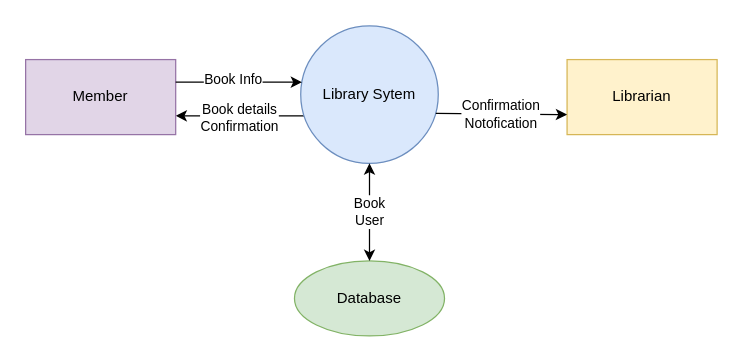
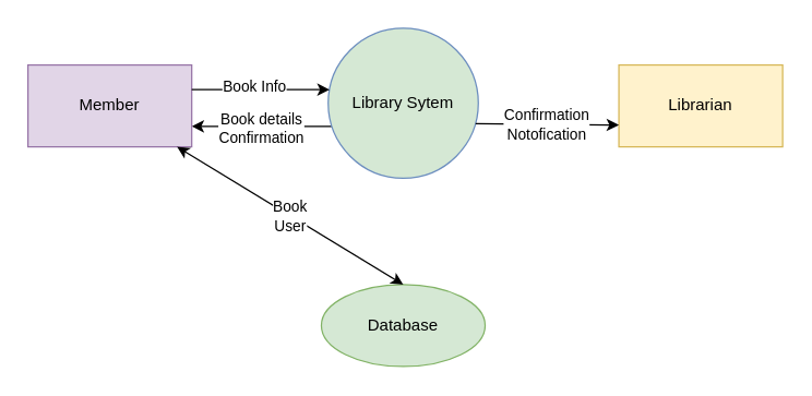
- <mxCell id="4" value="Library Sytem" style="ellipse;whiteSpace=wrap;html=1;aspect=fixed;fillColor=#dae8fc;strokeColor=#6c8ebf;" vertex="1" parent="1"><mxGeometry x="240" y="20" width="110" height="110" as="geometry" /></mxCell>
+ <mxCell id="4" value="Library Sytem" style="ellipse;whiteSpace=wrap;html=1;aspect=fixed;fillColor=#d5e8d4;strokeColor=#6c8ebf;" vertex="1" parent="1"><mxGeometry x="240" y="20" width="110" height="110" as="geometry" /></mxCell>
- <mxCell id="12" value="Book&lt;br&gt;User" style="endArrow=classic;startArrow=classic;html=1;entryX=0.5;entryY=1;entryDx=0;entryDy=0;exitX=0.5;exitY=0;exitDx=0;exitDy=0;" edge="1" parent="1" source="11" target="4"><mxGeometry width="50" height="50" relative="1" as="geometry"><mxPoint x="275" y="221" as="sourcePoint" /><mxPoint x="325" y="171" as="targetPoint" /></mxGeometry></mxCell>
+ <mxCell id="12" value="Book&lt;br&gt;User" style="endArrow=classic;startArrow=classic;html=1;exitX=0.5;exitY=0;exitDx=0;exitDy=0;" edge="1" parent="1" source="11" target="5"><mxGeometry width="50" height="50" relative="1" as="geometry"><mxPoint x="275" y="221" as="sourcePoint" /><mxPoint x="325" y="171" as="targetPoint" /></mxGeometry></mxCell>
